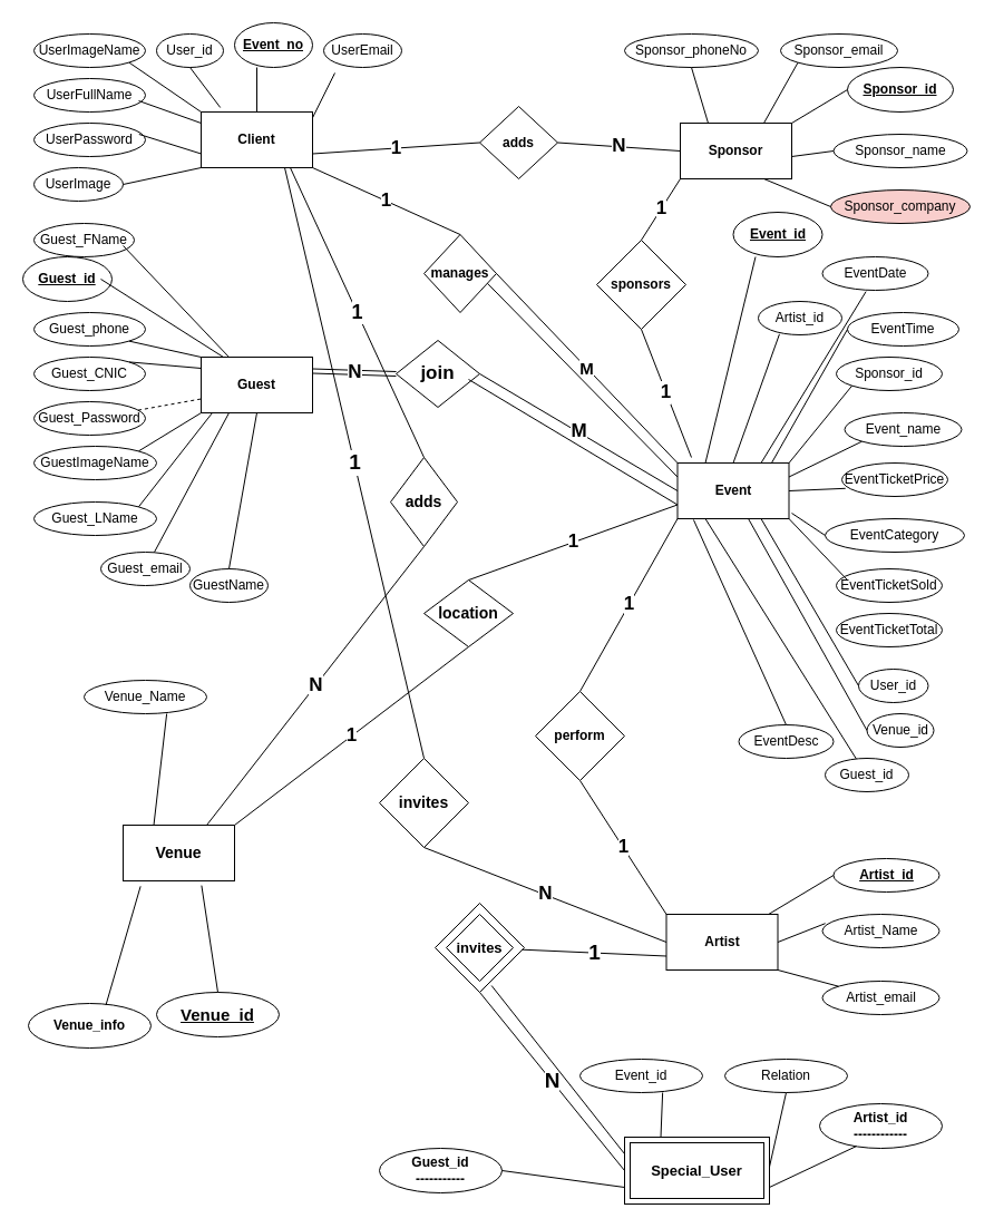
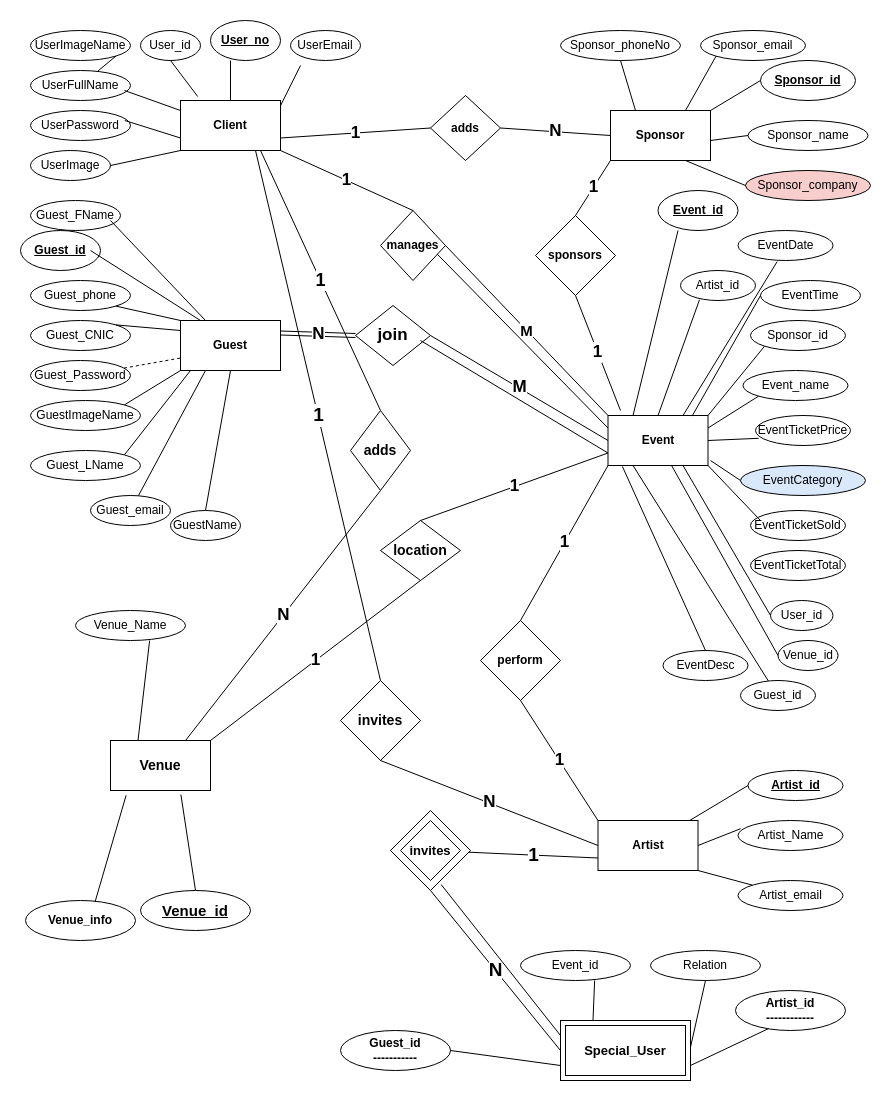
- <mxCell id="9" value="Event_no" style="ellipse;whiteSpace=wrap;html=1;fontStyle=5" parent="1" vertex="1"><mxGeometry x="210" width="70" height="40" as="geometry" y="20" /></mxCell>
+ <mxCell id="9" value="User_no" style="ellipse;whiteSpace=wrap;html=1;fontStyle=5" parent="1" vertex="1"><mxGeometry x="210" width="70" height="40" as="geometry" y="20" /></mxCell>
- <mxCell id="11" value="" style="endArrow=none;html=1;rounded=0;entryX=0;entryY=0;entryDx=0;entryDy=0;exitX=1;exitY=1;exitDx=0;exitDy=0;" parent="1" source="6" target="2" edge="1"><mxGeometry width="50" height="50" relative="1" as="geometry"><mxPoint x="130" y="60" as="sourcePoint" /><mxPoint x="190" y="70" as="targetPoint" /></mxGeometry></mxCell>
+ <mxCell id="11" value="" style="endArrow=none;html=1;rounded=0;exitX=1;exitY=1;exitDx=0;exitDy=0;" parent="1" source="6" target="4" edge="1"><mxGeometry width="50" height="50" relative="1" as="geometry"><mxPoint x="130" y="60" as="sourcePoint" /><mxPoint x="190" y="70" as="targetPoint" /></mxGeometry></mxCell>
- <mxCell id="60" value="Event_name" style="ellipse;whiteSpace=wrap;html=1;" parent="1" vertex="1"><mxGeometry x="757.5" y="370" width="105" height="30" as="geometry" /></mxCell>
+ <mxCell id="60" value="Event_name" style="ellipse;whiteSpace=wrap;html=1;" parent="1" vertex="1"><mxGeometry x="742.5" y="370" width="105" height="30" as="geometry" /></mxCell>
- <mxCell id="61" value="EventCategory" style="ellipse;whiteSpace=wrap;html=1;" parent="1" vertex="1"><mxGeometry x="740" y="465" width="125" height="30" as="geometry" /></mxCell>
+ <mxCell id="61" value="EventCategory" style="ellipse;whiteSpace=wrap;html=1;fillColor=#dae8fc;" parent="1" vertex="1"><mxGeometry x="740" y="465" width="125" height="30" as="geometry" /></mxCell>
